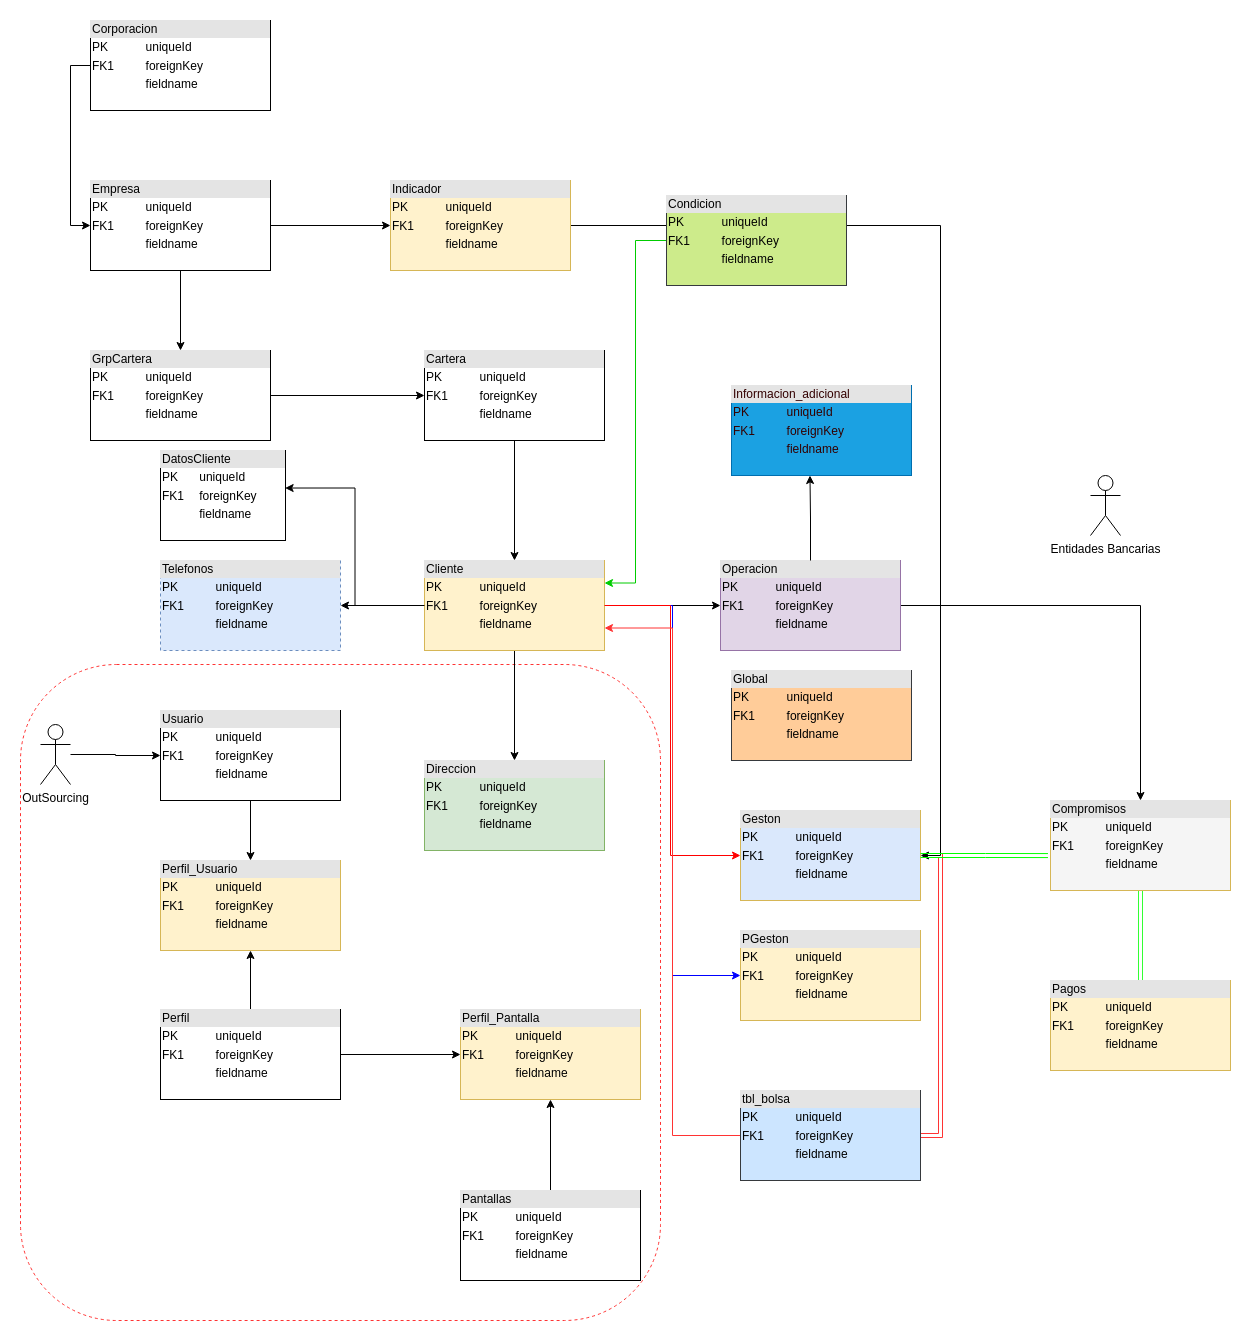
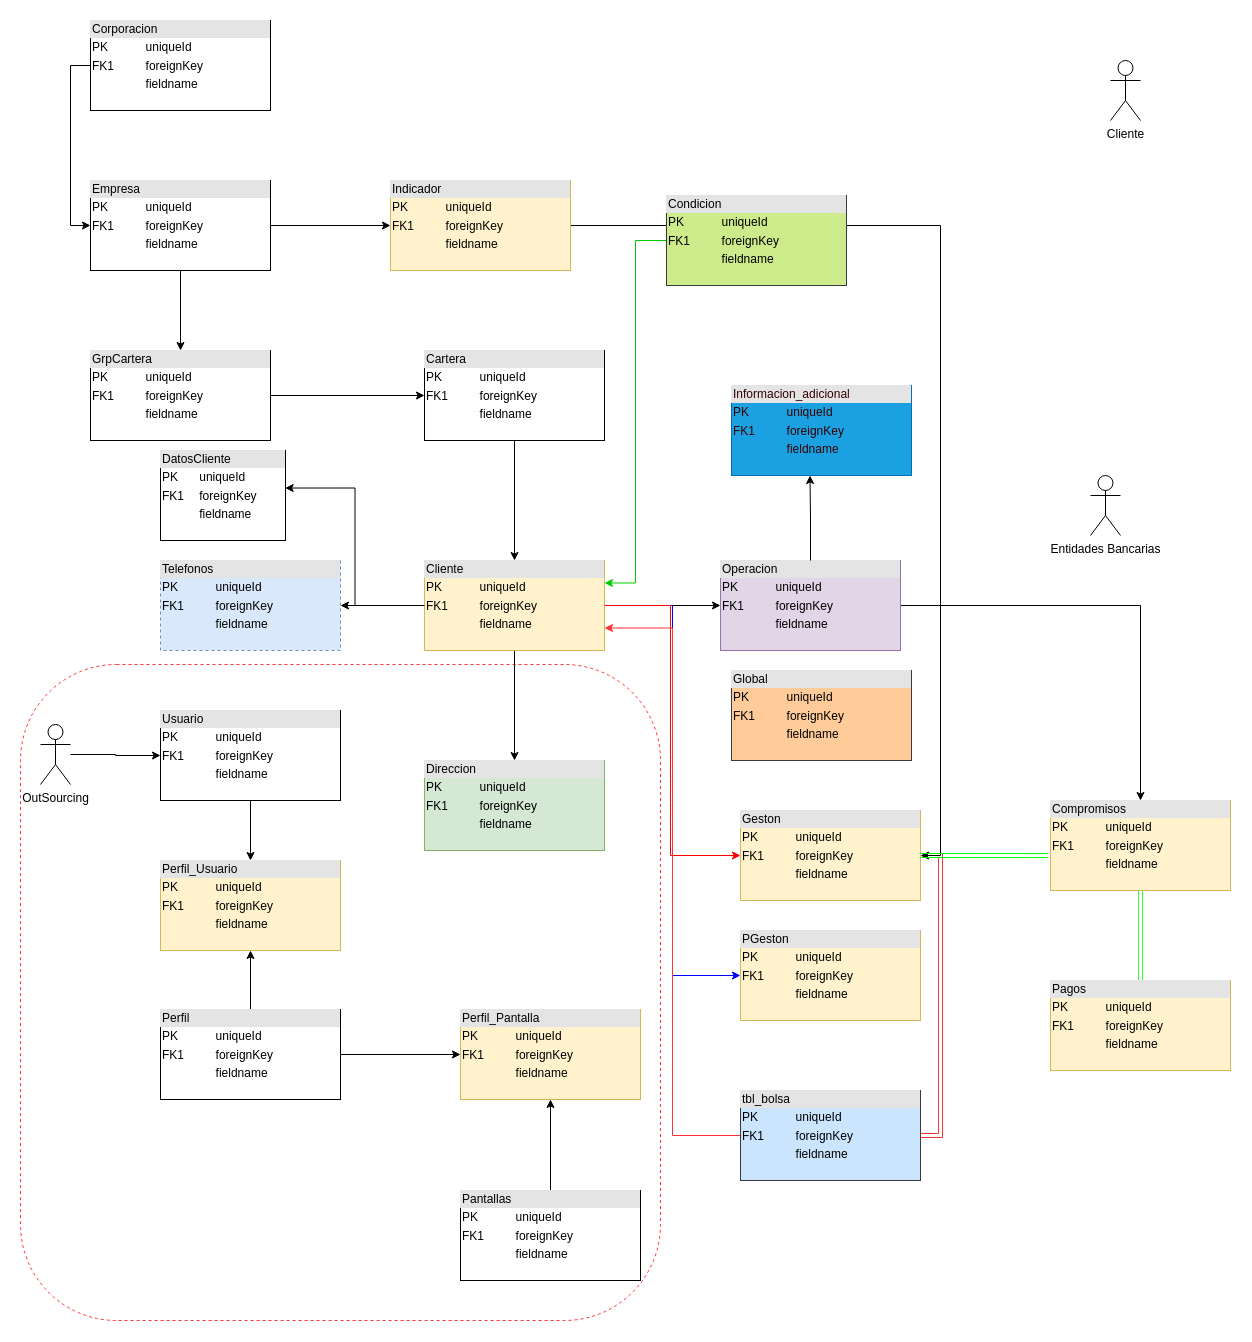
+ <mxCell id="25" value="Cliente" style="shape=umlActor;verticalLabelPosition=bottom;verticalAlign=top;html=1;" parent="1" vertex="1"><mxGeometry x="1110" y="60" width="30" height="60" as="geometry" /></mxCell>
- <mxCell id="47" value="&lt;div style=&quot;box-sizing: border-box; width: 100%; background: rgb(228, 228, 228); padding: 2px;&quot;&gt;Compromisos&lt;/div&gt;&lt;table style=&quot;width:100%;font-size:1em;&quot; cellpadding=&quot;2&quot; cellspacing=&quot;0&quot;&gt;&lt;tbody&gt;&lt;tr&gt;&lt;td&gt;PK&lt;/td&gt;&lt;td&gt;uniqueId&lt;/td&gt;&lt;/tr&gt;&lt;tr&gt;&lt;td&gt;FK1&lt;/td&gt;&lt;td&gt;foreignKey&lt;/td&gt;&lt;/tr&gt;&lt;tr&gt;&lt;td&gt;&lt;/td&gt;&lt;td&gt;fieldname&lt;/td&gt;&lt;/tr&gt;&lt;/tbody&gt;&lt;/table&gt;" style="verticalAlign=top;align=left;overflow=fill;html=1;whiteSpace=wrap;fillColor=#f5f5f5;strokeColor=#d6b656;" parent="1" vertex="1"><mxGeometry x="1050" y="800" width="180" height="90" as="geometry" /></mxCell>
+ <mxCell id="47" value="&lt;div style=&quot;box-sizing: border-box; width: 100%; background: rgb(228, 228, 228); padding: 2px;&quot;&gt;Compromisos&lt;/div&gt;&lt;table style=&quot;width:100%;font-size:1em;&quot; cellpadding=&quot;2&quot; cellspacing=&quot;0&quot;&gt;&lt;tbody&gt;&lt;tr&gt;&lt;td&gt;PK&lt;/td&gt;&lt;td&gt;uniqueId&lt;/td&gt;&lt;/tr&gt;&lt;tr&gt;&lt;td&gt;FK1&lt;/td&gt;&lt;td&gt;foreignKey&lt;/td&gt;&lt;/tr&gt;&lt;tr&gt;&lt;td&gt;&lt;/td&gt;&lt;td&gt;fieldname&lt;/td&gt;&lt;/tr&gt;&lt;/tbody&gt;&lt;/table&gt;" style="verticalAlign=top;align=left;overflow=fill;html=1;whiteSpace=wrap;fillColor=#fff2cc;strokeColor=#d6b656;" parent="1" vertex="1"><mxGeometry x="1050" y="800" width="180" height="90" as="geometry" /></mxCell>
- <mxCell id="39" value="&lt;div style=&quot;box-sizing: border-box; width: 100%; background: rgb(228, 228, 228); padding: 2px;&quot;&gt;Geston&lt;/div&gt;&lt;table style=&quot;width:100%;font-size:1em;&quot; cellpadding=&quot;2&quot; cellspacing=&quot;0&quot;&gt;&lt;tbody&gt;&lt;tr&gt;&lt;td&gt;PK&lt;/td&gt;&lt;td&gt;uniqueId&lt;/td&gt;&lt;/tr&gt;&lt;tr&gt;&lt;td&gt;FK1&lt;/td&gt;&lt;td&gt;foreignKey&lt;/td&gt;&lt;/tr&gt;&lt;tr&gt;&lt;td&gt;&lt;/td&gt;&lt;td&gt;fieldname&lt;/td&gt;&lt;/tr&gt;&lt;/tbody&gt;&lt;/table&gt;" style="verticalAlign=top;align=left;overflow=fill;html=1;whiteSpace=wrap;fillColor=#dae8fc;strokeColor=#d6b656;" parent="1" vertex="1"><mxGeometry x="740" y="810" width="180" height="90" as="geometry" /></mxCell>
+ <mxCell id="39" value="&lt;div style=&quot;box-sizing: border-box; width: 100%; background: rgb(228, 228, 228); padding: 2px;&quot;&gt;Geston&lt;/div&gt;&lt;table style=&quot;width:100%;font-size:1em;&quot; cellpadding=&quot;2&quot; cellspacing=&quot;0&quot;&gt;&lt;tbody&gt;&lt;tr&gt;&lt;td&gt;PK&lt;/td&gt;&lt;td&gt;uniqueId&lt;/td&gt;&lt;/tr&gt;&lt;tr&gt;&lt;td&gt;FK1&lt;/td&gt;&lt;td&gt;foreignKey&lt;/td&gt;&lt;/tr&gt;&lt;tr&gt;&lt;td&gt;&lt;/td&gt;&lt;td&gt;fieldname&lt;/td&gt;&lt;/tr&gt;&lt;/tbody&gt;&lt;/table&gt;" style="verticalAlign=top;align=left;overflow=fill;html=1;whiteSpace=wrap;fillColor=#fff2cc;strokeColor=#d6b656;" parent="1" vertex="1"><mxGeometry x="740" y="810" width="180" height="90" as="geometry" /></mxCell>
